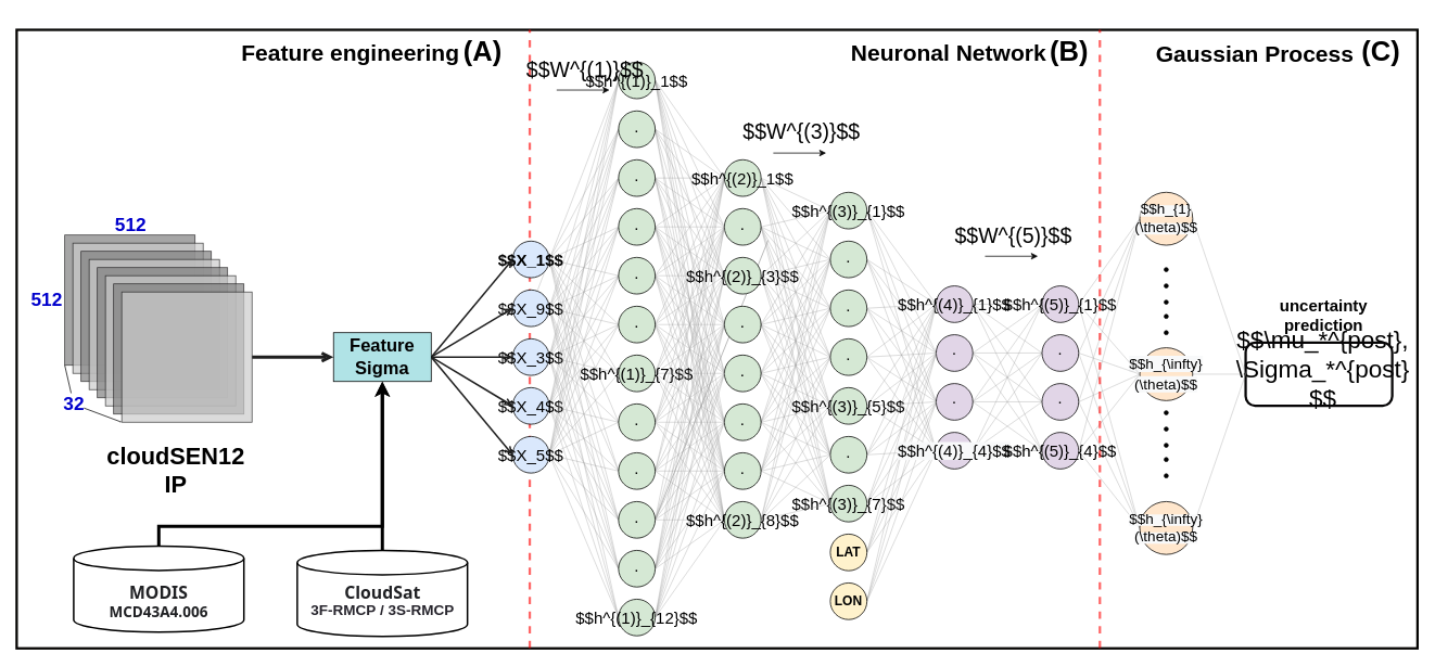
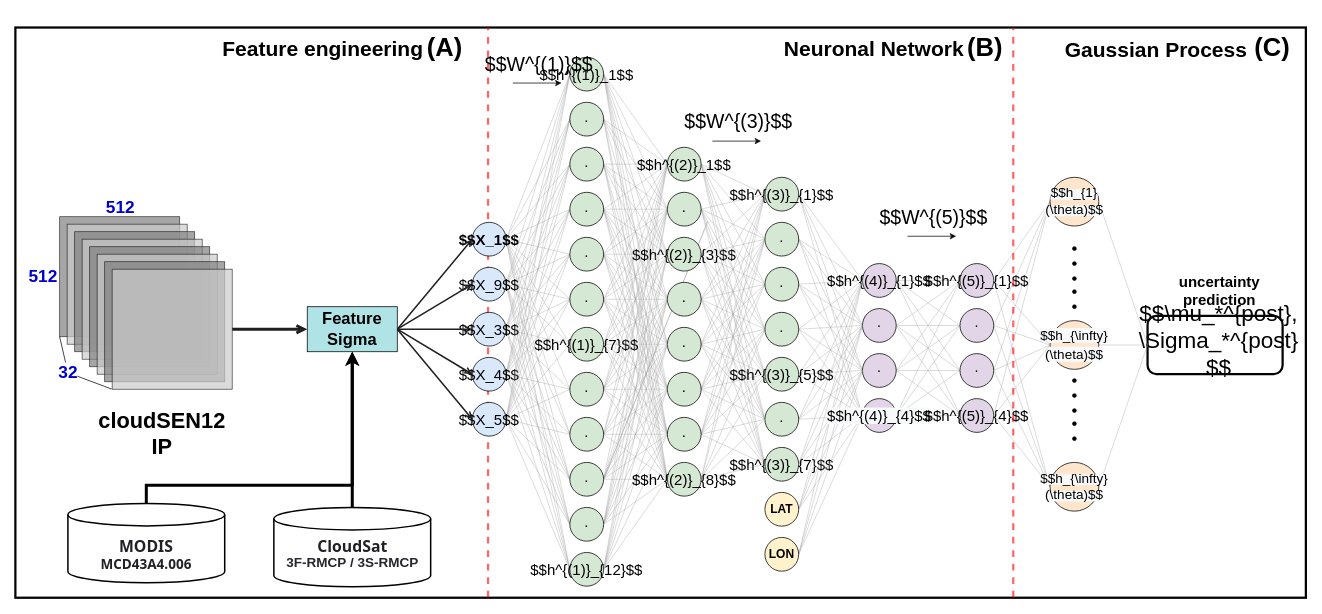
- <mxCell id="15" style="edgeStyle=none;rounded=0;orthogonalLoop=1;jettySize=auto;html=1;exitX=1;exitY=0.5;exitDx=0;exitDy=0;endArrow=none;endFill=0;strokeColor=#A3A3A3;strokeWidth=1;endSize=0;opacity=50;" parent="1" source="16" target="28" edge="1"><mxGeometry relative="1" as="geometry" /></mxCell>
+ <mxCell id="15" style="edgeStyle=none;rounded=0;orthogonalLoop=1;jettySize=auto;html=1;exitX=1;exitY=0.5;exitDx=0;exitDy=0;entryX=0;entryY=0.5;entryDx=0;entryDy=0;endArrow=none;endFill=0;strokeColor=#A3A3A3;strokeWidth=1;endSize=0;opacity=50;" parent="1" source="16" target="208" edge="1"><mxGeometry relative="1" as="geometry" /></mxCell>
